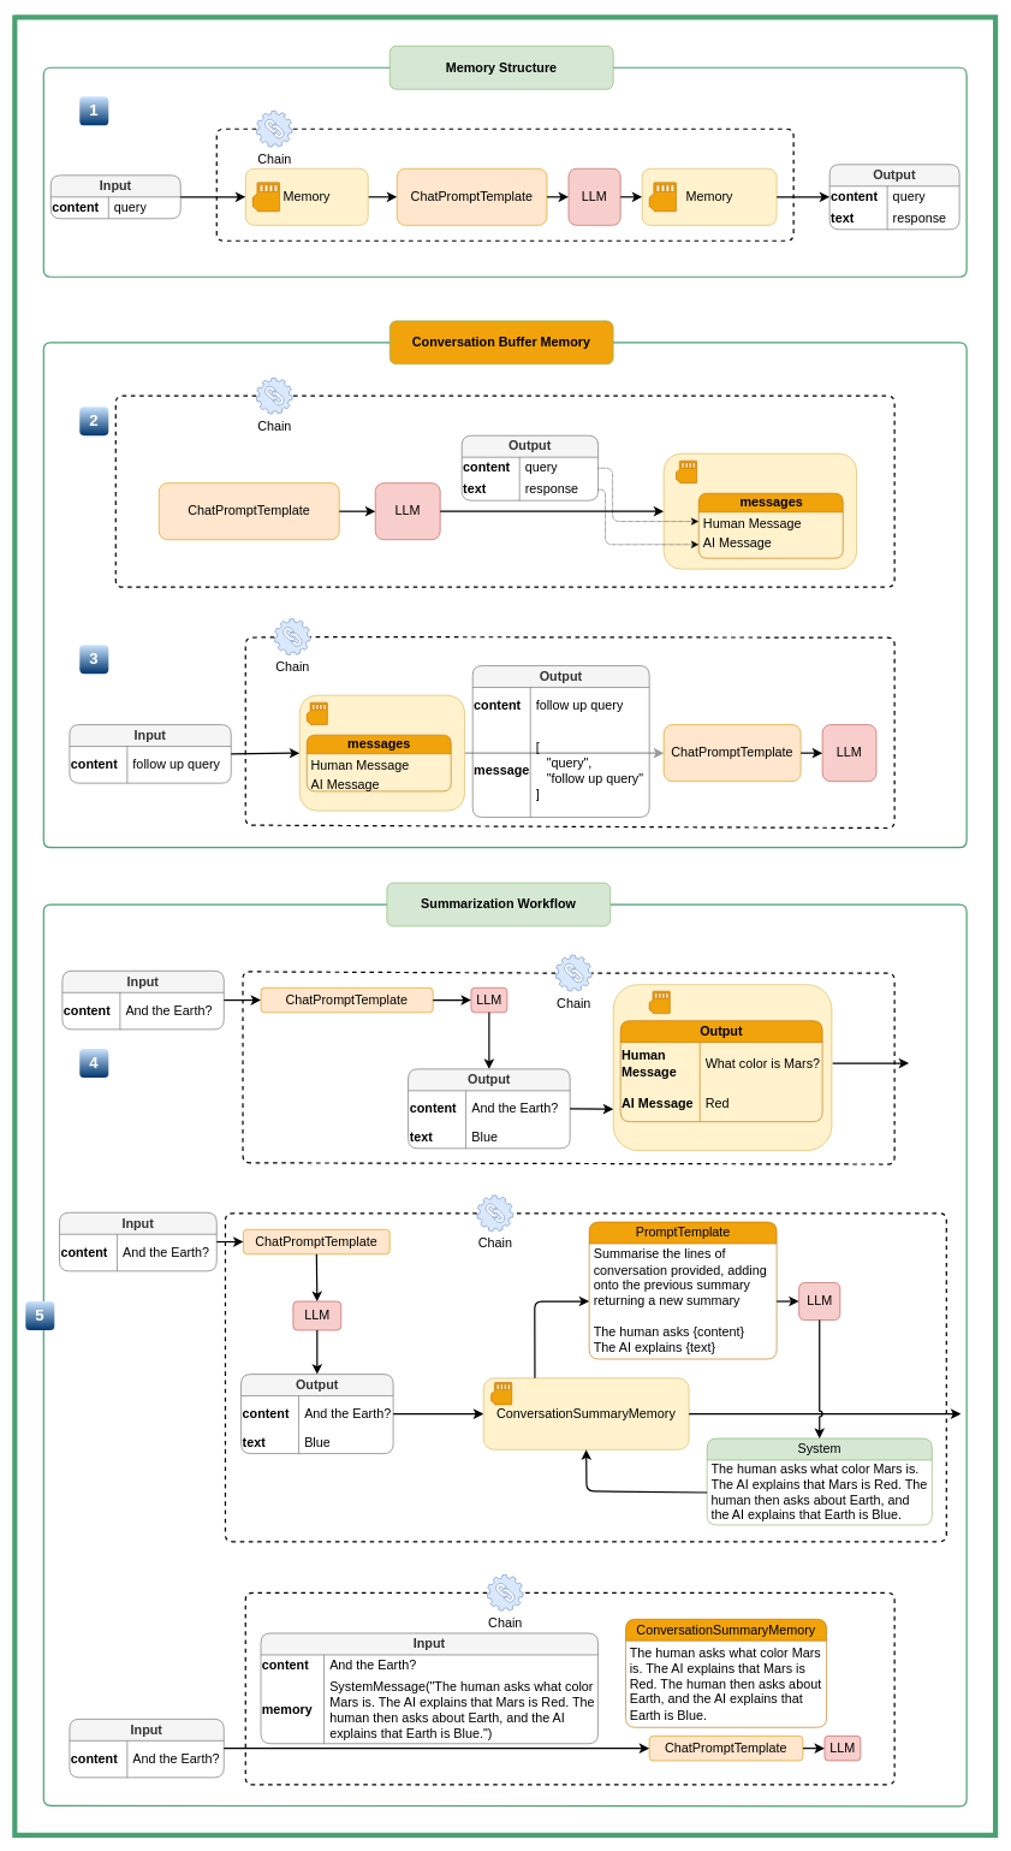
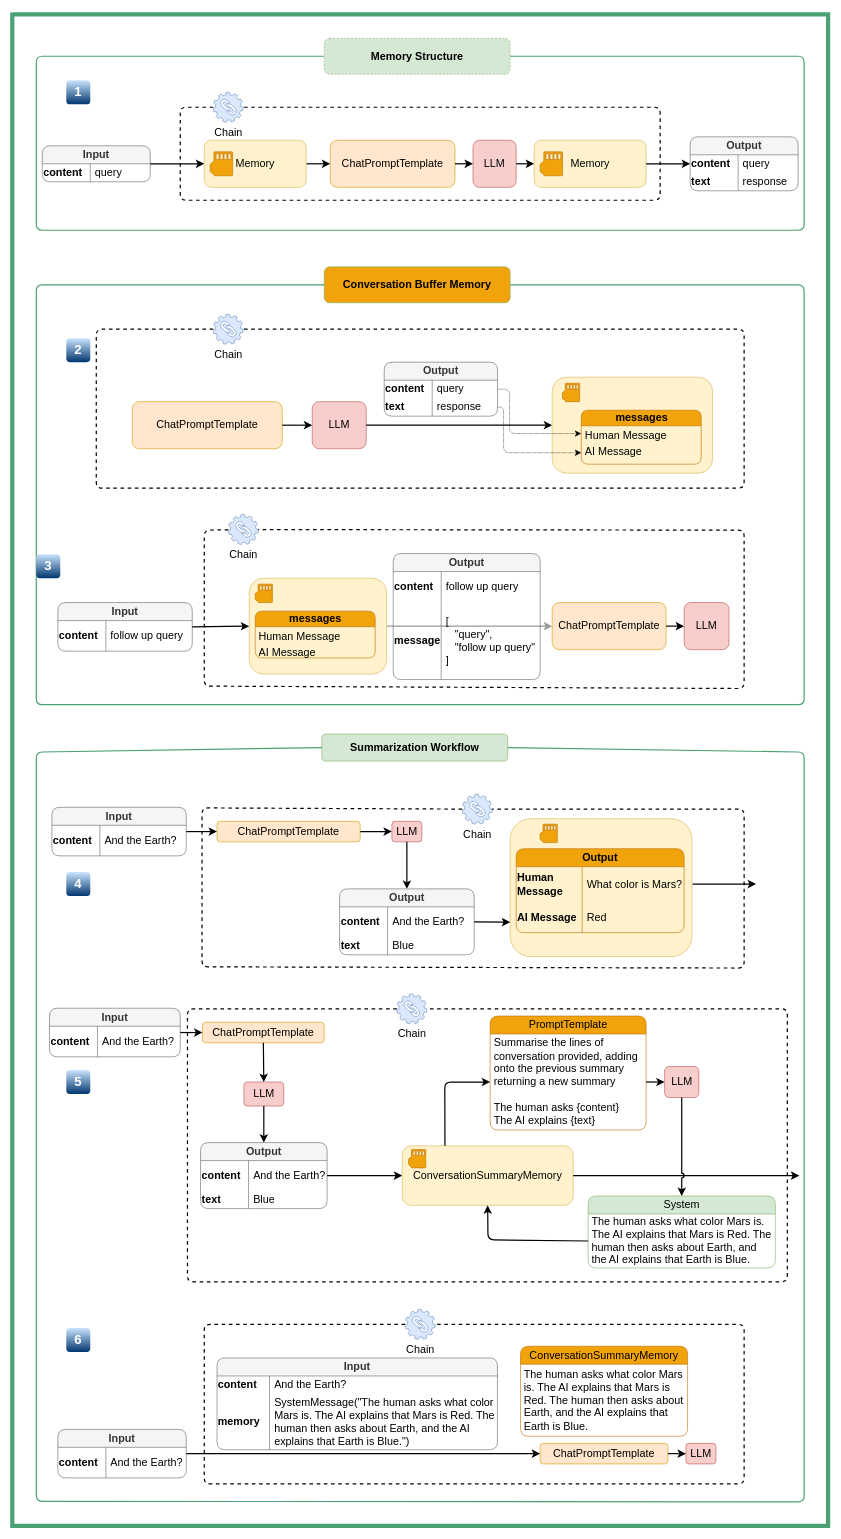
- <mxCell id="149" value="Memory Structure" style="rounded=1;whiteSpace=wrap;html=1;fontSize=18;fillColor=#d5e8d4;strokeColor=#82b366;fontStyle=1" parent="1" vertex="1"><mxGeometry x="540" y="63" width="310" height="60" as="geometry" /></mxCell>
+ <mxCell id="149" value="Memory Structure" style="rounded=1;whiteSpace=wrap;html=1;fontSize=18;fillColor=#d5e8d4;strokeColor=#82b366;fontStyle=1;dashed=1;" parent="1" vertex="1"><mxGeometry x="540" y="63" width="310" height="60" as="geometry" /></mxCell>
- <mxCell id="157" value="&lt;b&gt;&lt;font color=&quot;#ffffff&quot;&gt;3&lt;/font&gt;&lt;/b&gt;" style="rounded=1;whiteSpace=wrap;html=1;fontSize=22;fillColor=#CCE5FF;gradientColor=#00366E;strokeColor=none;" vertex="1" parent="1"><mxGeometry x="110" y="893" width="40" height="40" as="geometry" /></mxCell>
+ <mxCell id="157" value="&lt;b&gt;&lt;font color=&quot;#ffffff&quot;&gt;3&lt;/font&gt;&lt;/b&gt;" style="rounded=1;whiteSpace=wrap;html=1;fontSize=22;fillColor=#CCE5FF;gradientColor=#00366E;strokeColor=none;" vertex="1" parent="1"><mxGeometry x="60" y="923" width="40" height="40" as="geometry" /></mxCell>
- <mxCell id="153" value="Summarization Workflow" style="rounded=1;whiteSpace=wrap;html=1;fontSize=18;fillColor=#d5e8d4;strokeColor=#82b366;fontStyle=1" parent="1" vertex="1"><mxGeometry x="536" y="1223" width="310" height="60" as="geometry" /></mxCell>
+ <mxCell id="153" value="Summarization Workflow" style="rounded=1;whiteSpace=wrap;html=1;fontSize=18;fillColor=#d5e8d4;strokeColor=#82b366;fontStyle=1" parent="1" vertex="1"><mxGeometry x="536" y="1223" width="310" height="45" as="geometry" /></mxCell>
- <mxCell id="159" value="&lt;b&gt;&lt;font color=&quot;#ffffff&quot;&gt;5&lt;/font&gt;&lt;/b&gt;" style="rounded=1;whiteSpace=wrap;html=1;fontSize=22;fillColor=#CCE5FF;gradientColor=#00366E;strokeColor=none;" vertex="1" parent="1"><mxGeometry x="35" y="1803.01" width="40" height="40" as="geometry" /></mxCell>
+ <mxCell id="159" value="&lt;b&gt;&lt;font color=&quot;#ffffff&quot;&gt;5&lt;/font&gt;&lt;/b&gt;" style="rounded=1;whiteSpace=wrap;html=1;fontSize=22;fillColor=#CCE5FF;gradientColor=#00366E;strokeColor=none;" vertex="1" parent="1"><mxGeometry x="110" y="1783.01" width="40" height="40" as="geometry" /></mxCell>
+ <mxCell id="160" value="&lt;b&gt;&lt;font color=&quot;#ffffff&quot;&gt;6&lt;/font&gt;&lt;/b&gt;" style="rounded=1;whiteSpace=wrap;html=1;fontSize=22;fillColor=#CCE5FF;gradientColor=#00366E;strokeColor=none;" vertex="1" parent="1"><mxGeometry x="110" y="2213" width="40" height="40" as="geometry" /></mxCell>
